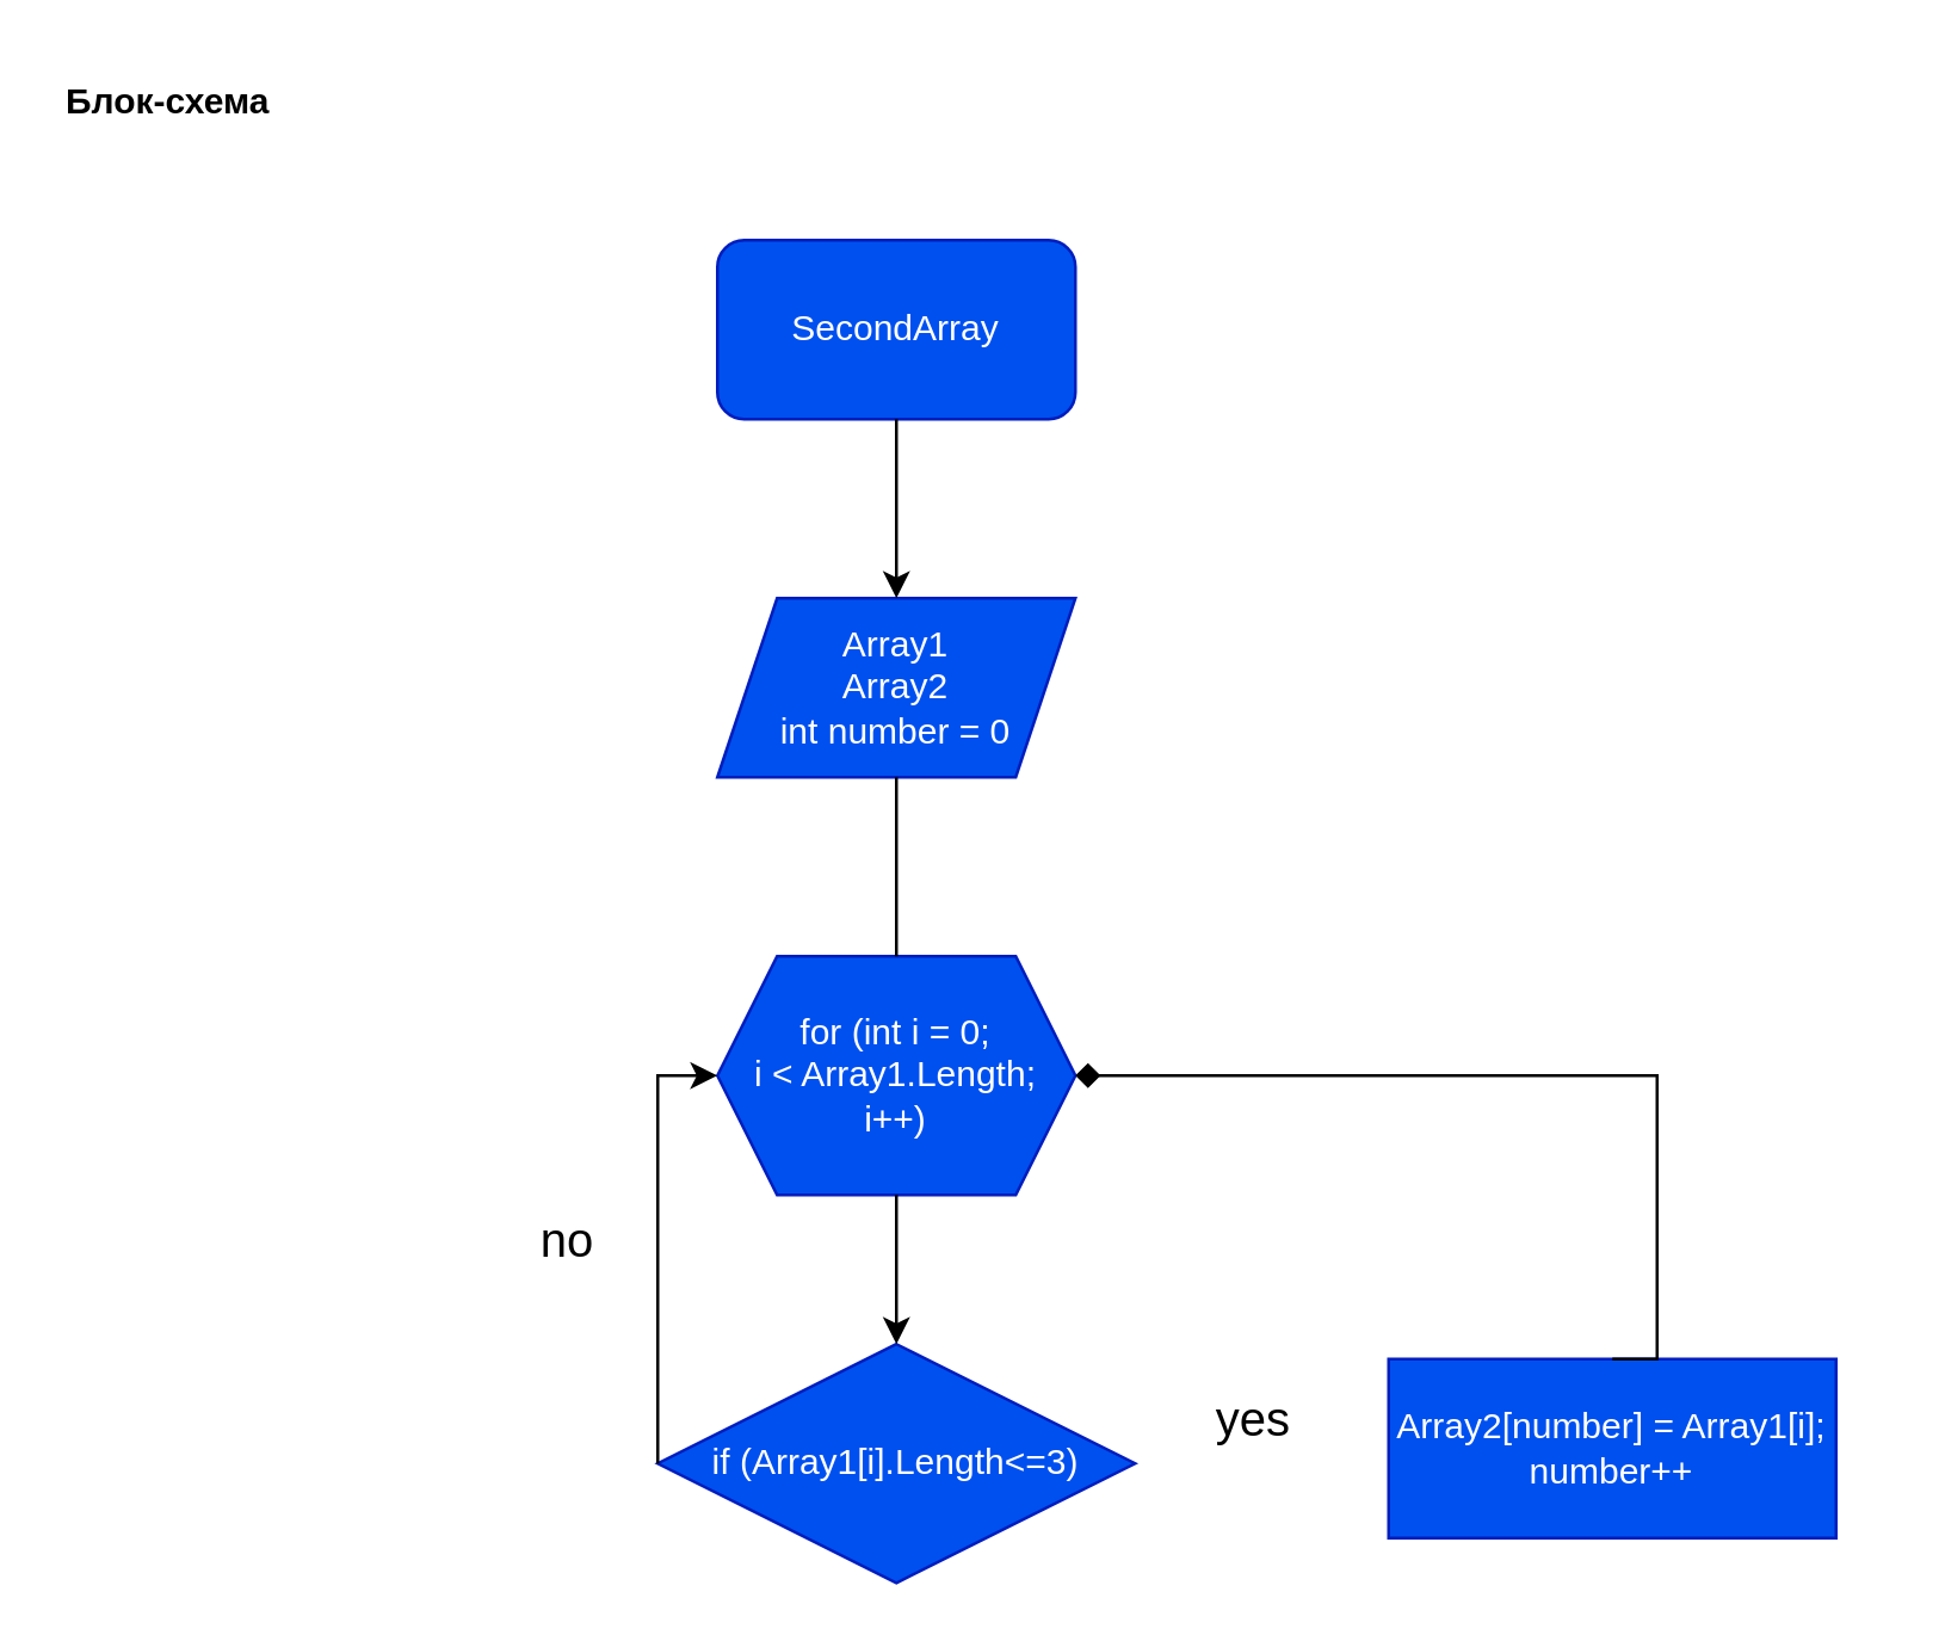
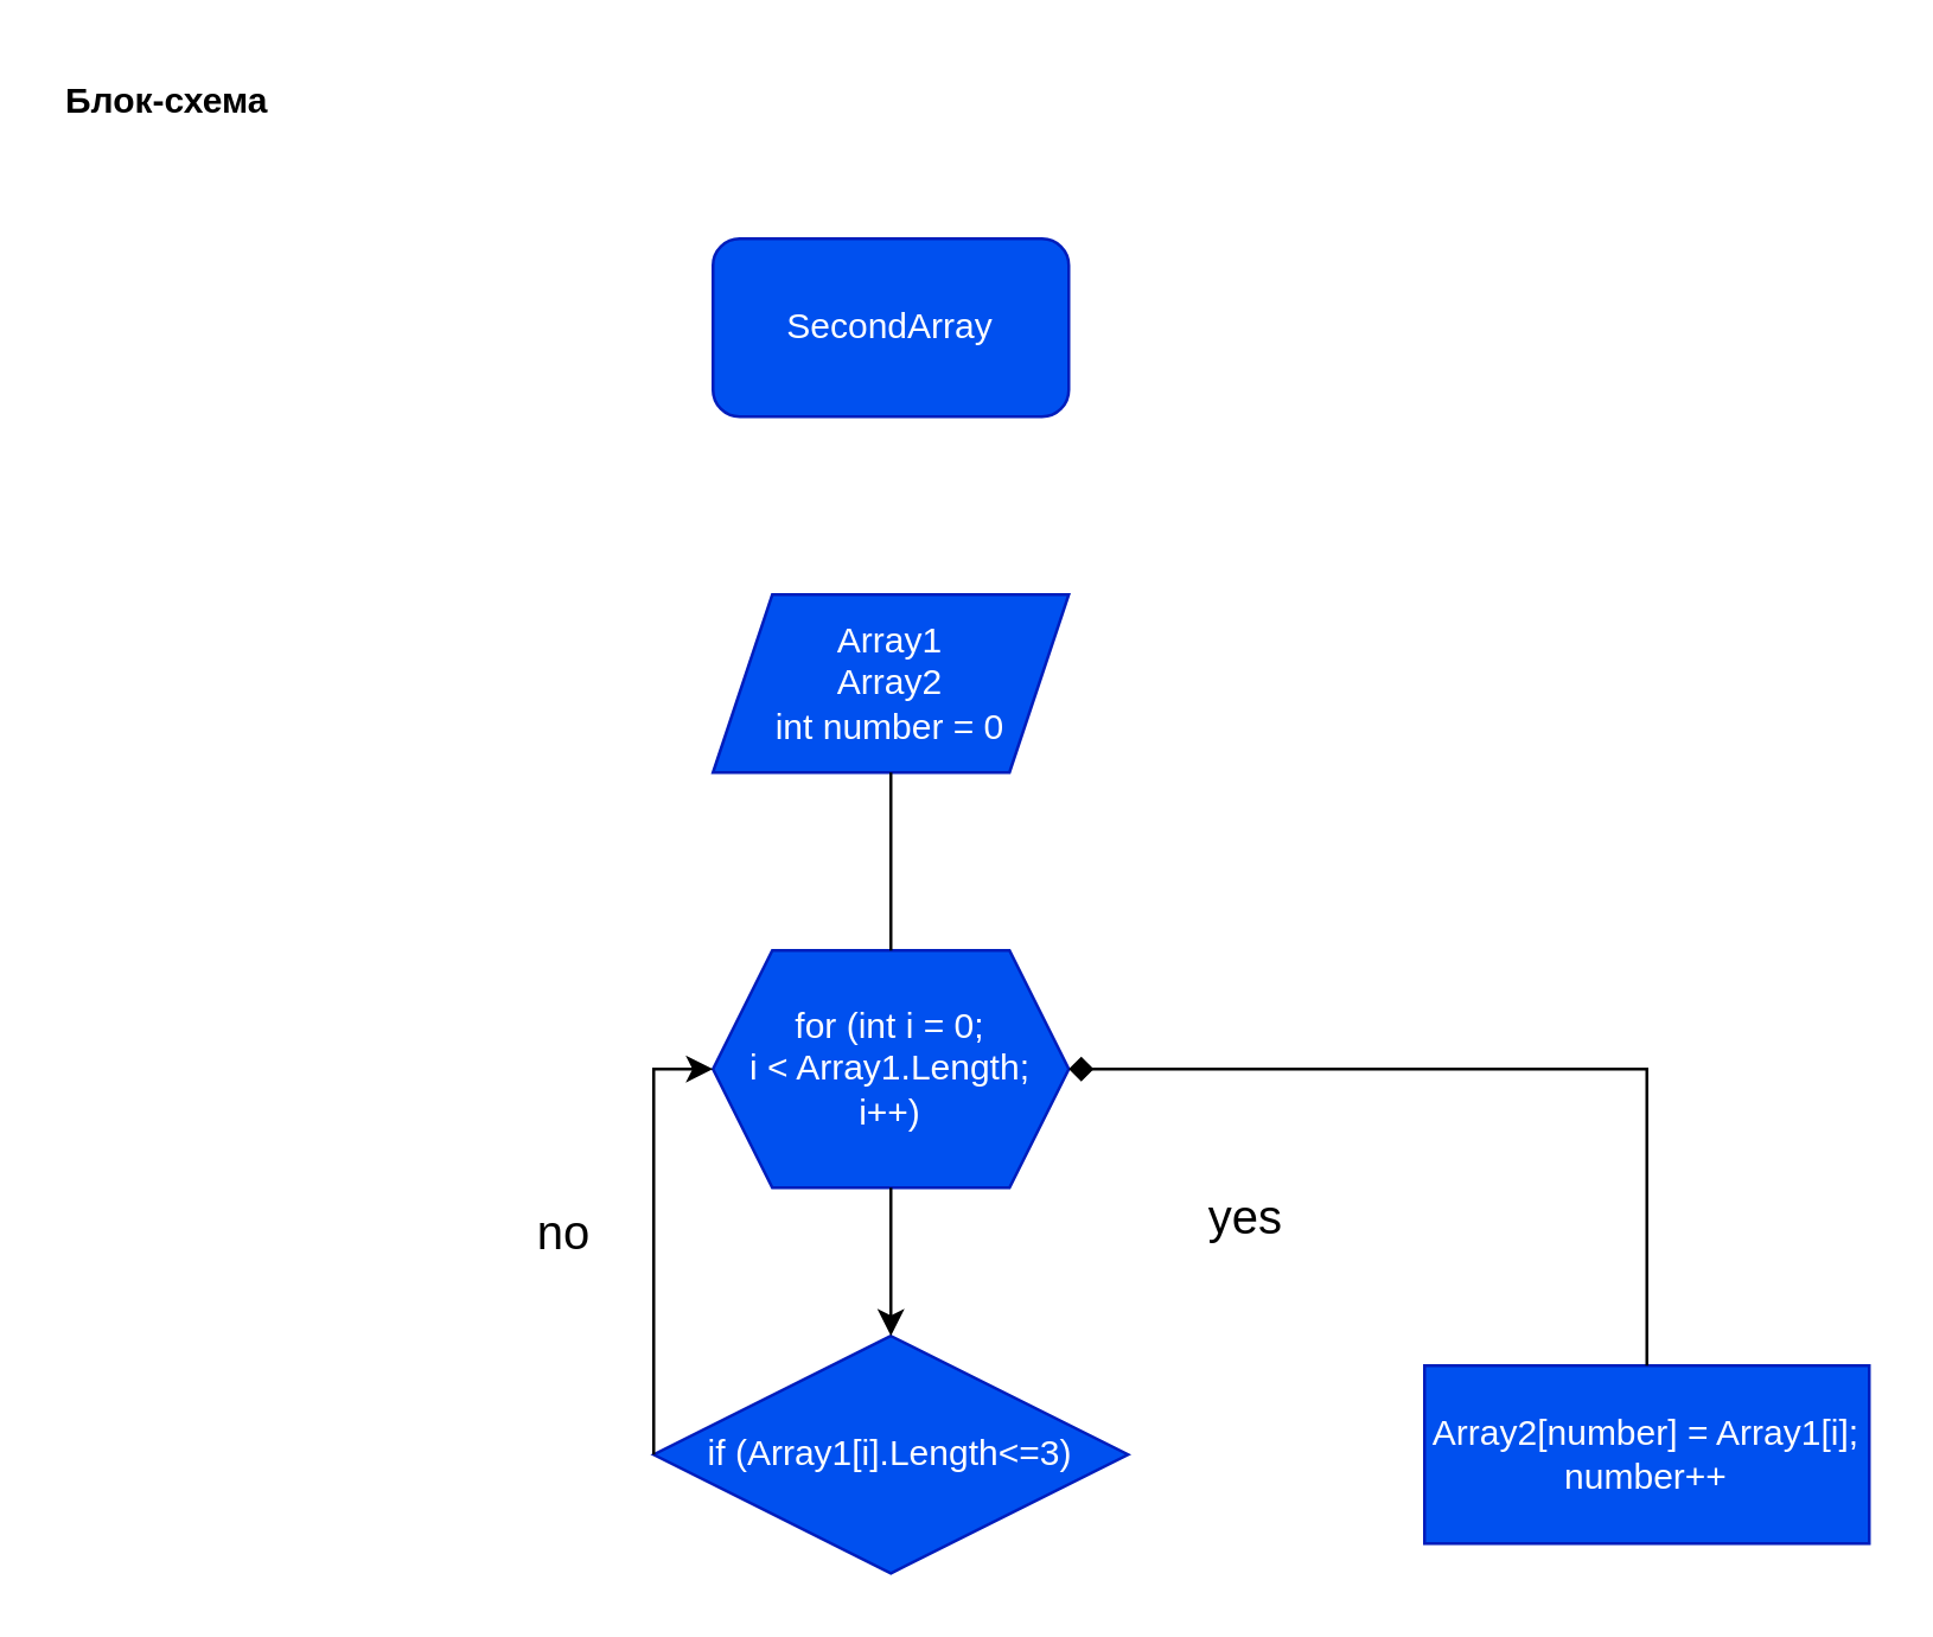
- <mxCell id="8" value="" style="endArrow=classic;html=1;rounded=0;exitX=0.5;exitY=1;exitDx=0;exitDy=0;entryX=0.5;entryY=0;entryDx=0;entryDy=0;" parent="1" source="3" target="4" edge="1"><mxGeometry width="50" height="50" relative="1" as="geometry"><mxPoint x="280" y="200" as="sourcePoint" /><mxPoint x="330" y="150" as="targetPoint" /></mxGeometry></mxCell>
- <mxCell id="13" value="yes" style="text;html=1;strokeColor=none;fillColor=none;align=center;verticalAlign=middle;whiteSpace=wrap;rounded=0;fontSize=16;" parent="1" vertex="1"><mxGeometry x="390" y="460" width="60" height="30" as="geometry" /></mxCell>
+ <mxCell id="13" value="yes" style="text;html=1;strokeColor=none;fillColor=none;align=center;verticalAlign=middle;whiteSpace=wrap;rounded=0;fontSize=16;" parent="1" vertex="1"><mxGeometry x="390" y="395" width="60" height="30" as="geometry" /></mxCell>
- <mxCell id="7" value="Array2[number] = Array1[i];&lt;br&gt;number++" style="rounded=0;whiteSpace=wrap;html=1;fillColor=#0050ef;fontColor=#ffffff;strokeColor=#001DBC;" parent="1" vertex="1"><mxGeometry x="465" y="455" width="150" height="60" as="geometry" /></mxCell>
+ <mxCell id="7" value="Array2[number] = Array1[i];&lt;br&gt;number++" style="rounded=0;whiteSpace=wrap;html=1;fillColor=#0050ef;fontColor=#ffffff;strokeColor=#001DBC;" parent="1" vertex="1"><mxGeometry x="480" y="460" width="150" height="60" as="geometry" /></mxCell>
